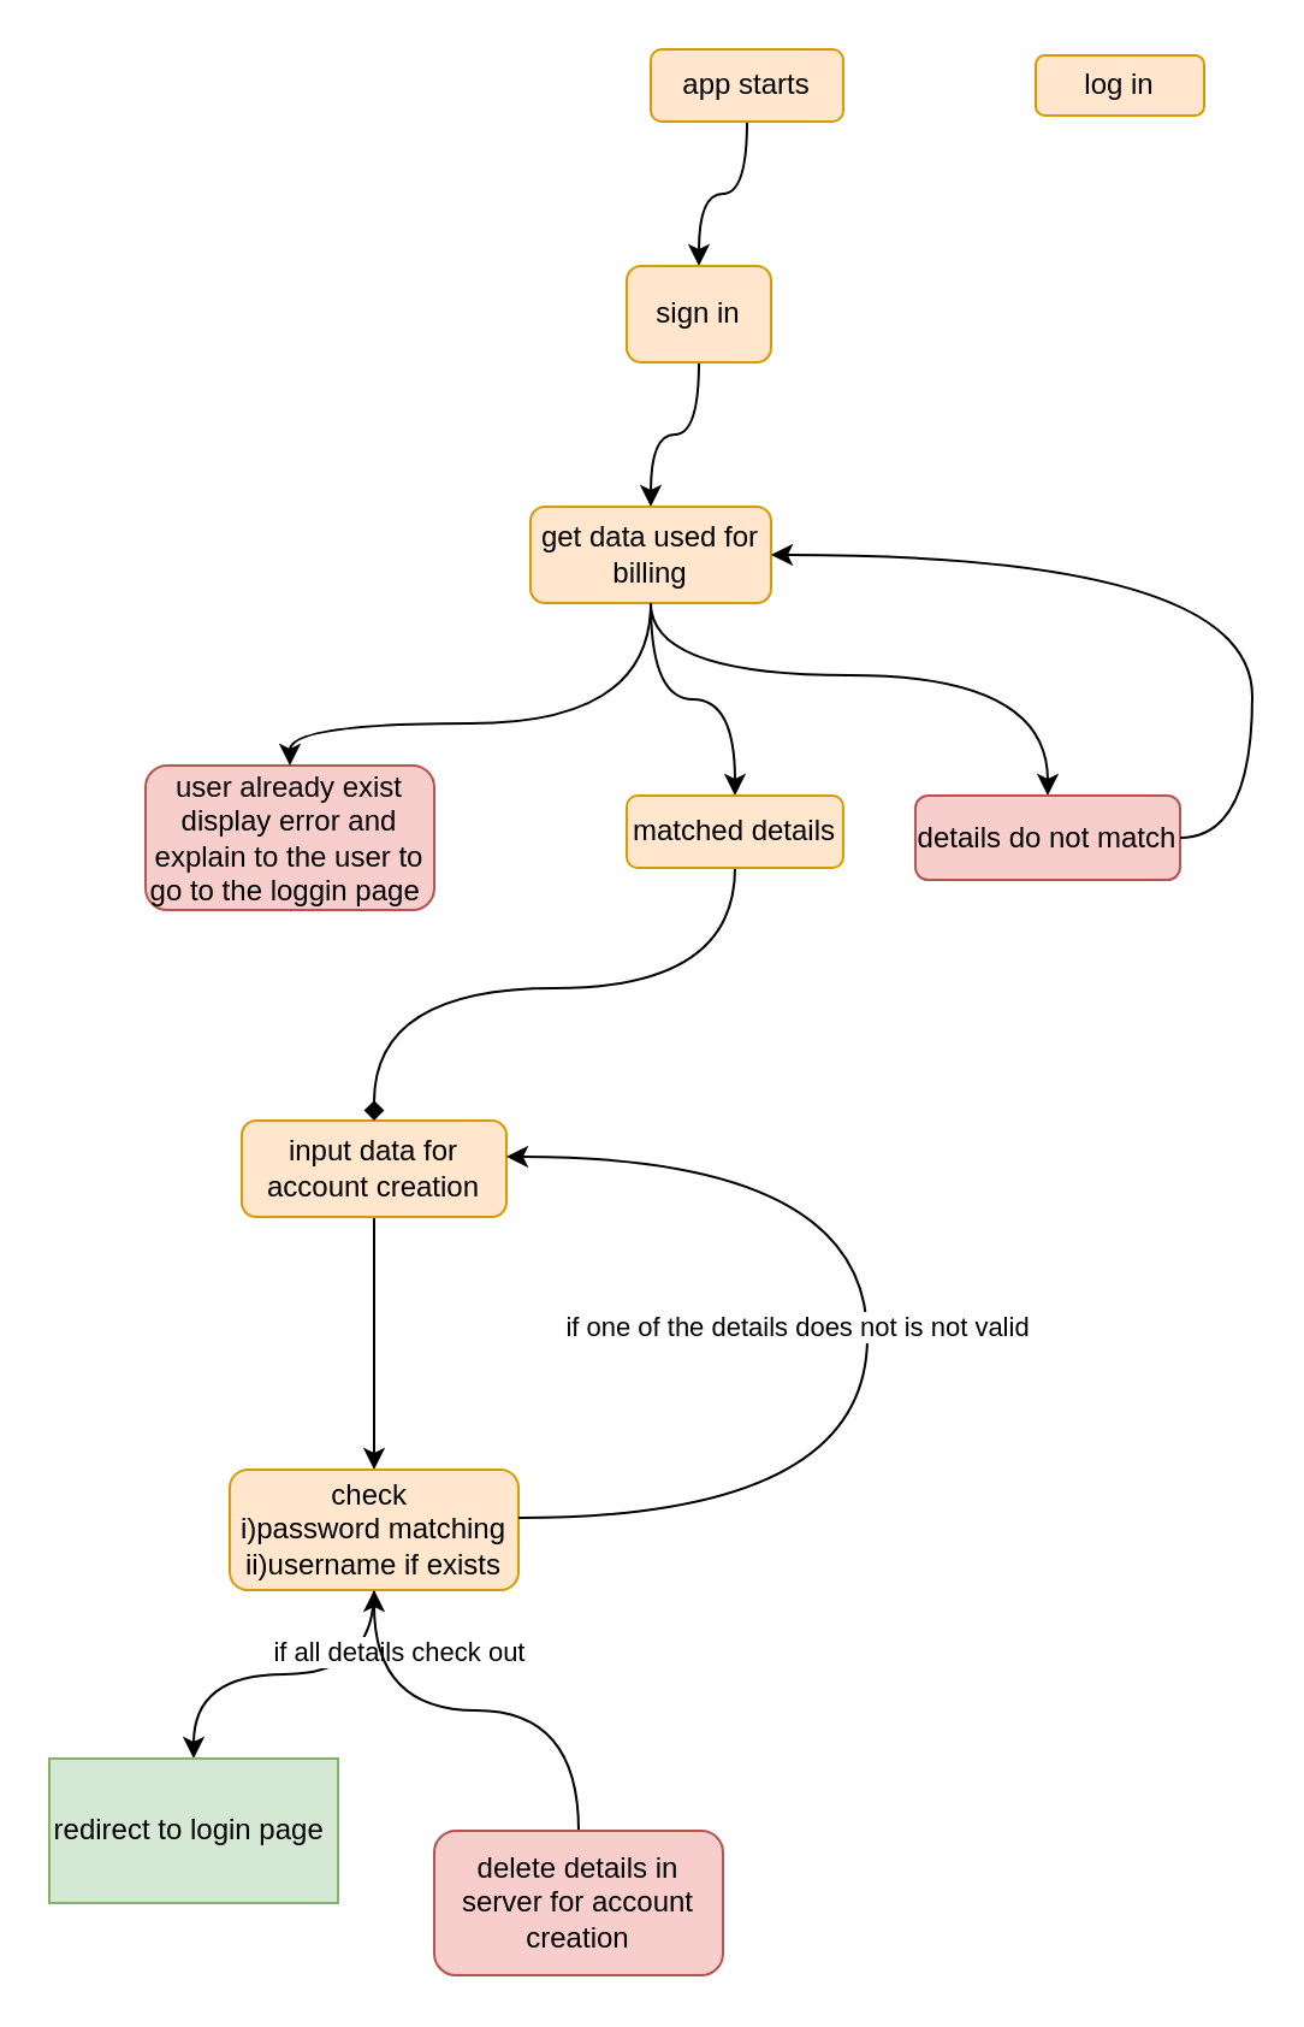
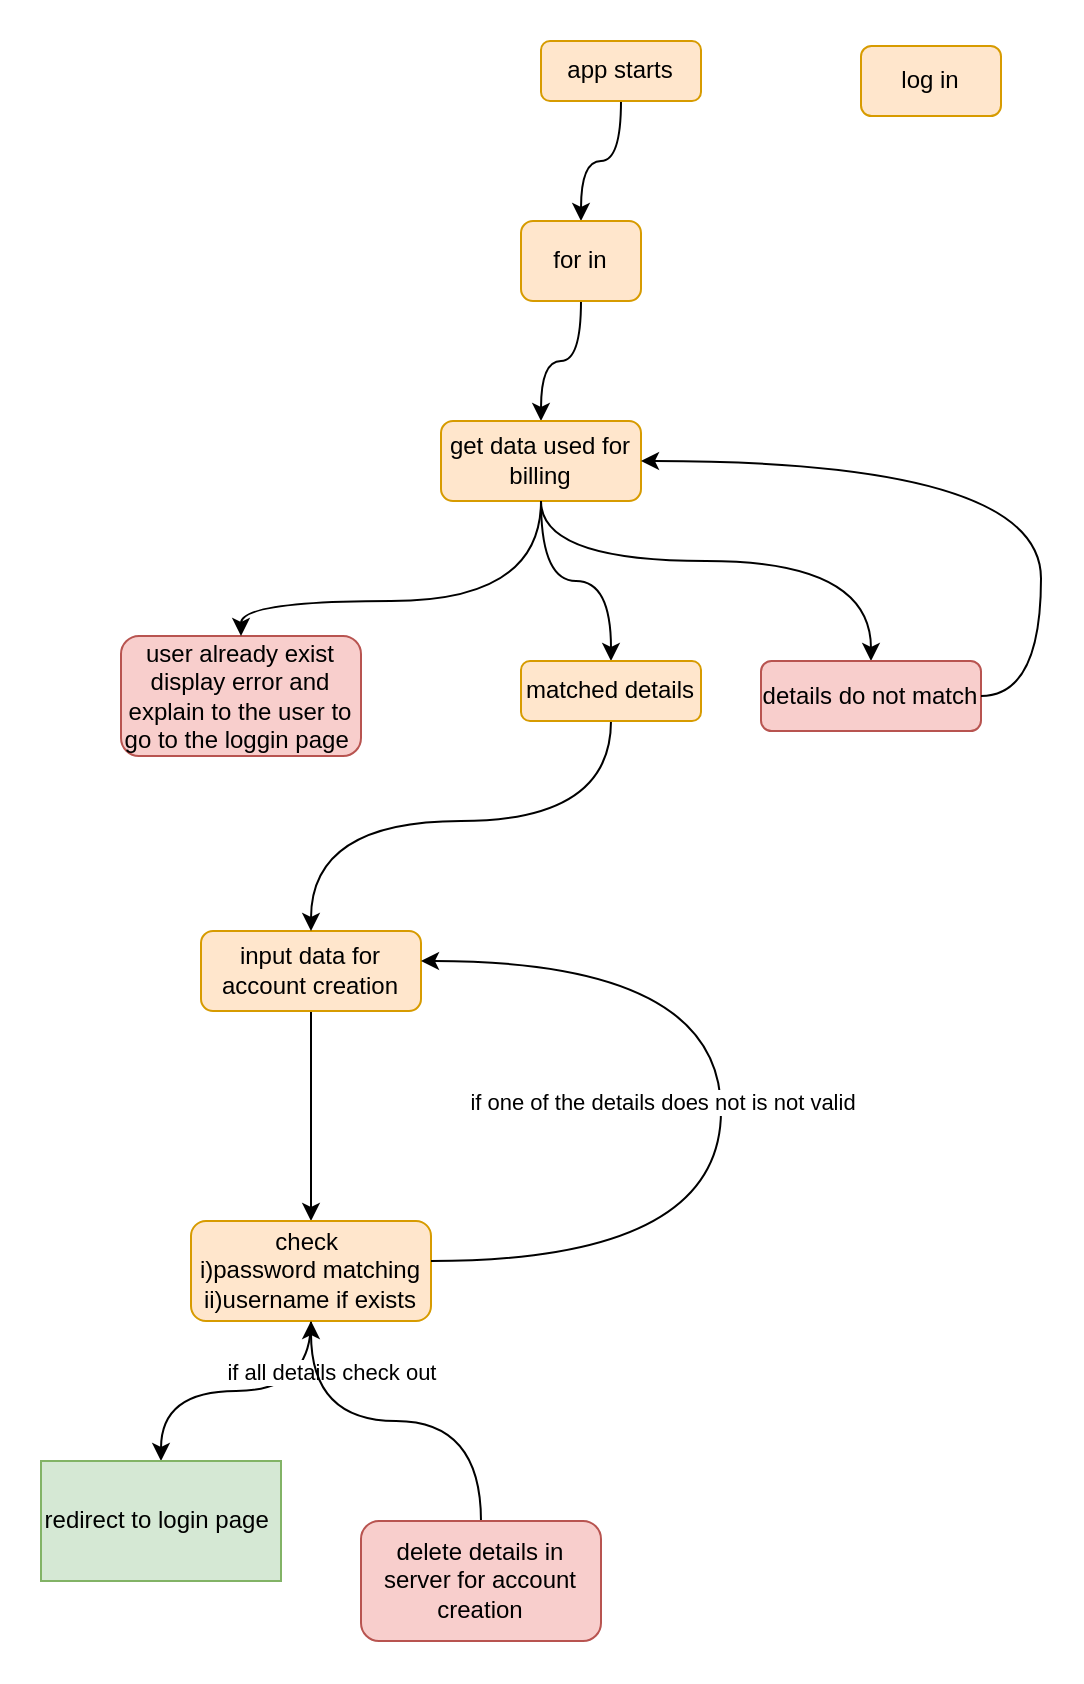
- <mxCell id="5" value="log in" style="rounded=1;whiteSpace=wrap;html=1;fillColor=#ffe6cc;strokeColor=#d79b00;" parent="1" vertex="1"><mxGeometry x="430" y="22.5" width="70" height="25" as="geometry" /></mxCell>
+ <mxCell id="5" value="log in" style="rounded=1;whiteSpace=wrap;html=1;fillColor=#ffe6cc;strokeColor=#d79b00;" parent="1" vertex="1"><mxGeometry x="430" y="22.5" width="70" height="35" as="geometry" /></mxCell>
- <mxCell id="7" value="sign in" style="rounded=1;whiteSpace=wrap;html=1;fillColor=#ffe6cc;strokeColor=#d79b00;" parent="1" vertex="1"><mxGeometry x="260" y="110" width="60" height="40" as="geometry" /></mxCell>
+ <mxCell id="7" value="for in" style="rounded=1;whiteSpace=wrap;html=1;fillColor=#ffe6cc;strokeColor=#d79b00;" parent="1" vertex="1"><mxGeometry x="260" y="110" width="60" height="40" as="geometry" /></mxCell>
- <mxCell id="12" value="" style="edgeStyle=orthogonalEdgeStyle;curved=1;rounded=0;orthogonalLoop=1;jettySize=auto;html=1;endArrow=diamond;" parent="1" source="13" target="11" edge="1"><mxGeometry relative="1" as="geometry"><Array as="points"><mxPoint x="305" y="410" /><mxPoint x="155" y="410" /></Array></mxGeometry></mxCell>
+ <mxCell id="12" value="" style="edgeStyle=orthogonalEdgeStyle;curved=1;rounded=0;orthogonalLoop=1;jettySize=auto;html=1;" parent="1" source="13" target="11" edge="1"><mxGeometry relative="1" as="geometry"><Array as="points"><mxPoint x="305" y="410" /><mxPoint x="155" y="410" /></Array></mxGeometry></mxCell>
